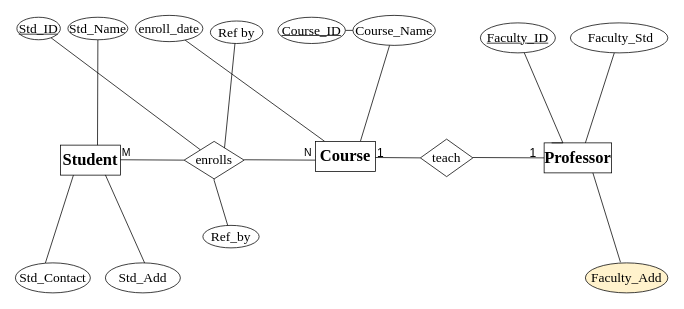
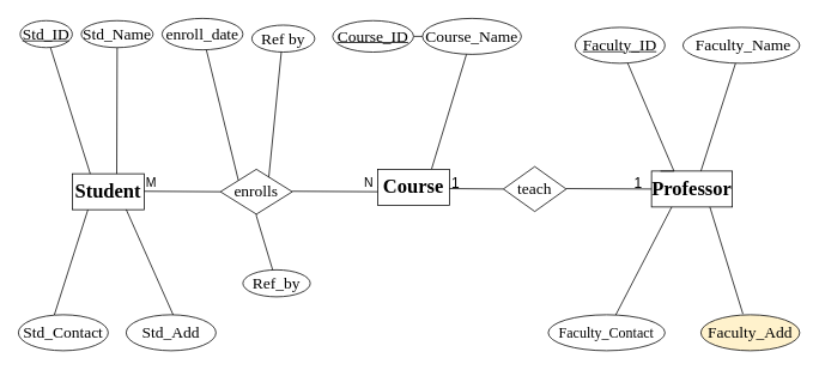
- <mxCell id="24" value="&lt;font face=&quot;Times New Roman&quot;&gt;&lt;span style=&quot;font-size: 18px;&quot;&gt;&amp;nbsp;Faculty_Std&lt;/span&gt;&lt;/font&gt;" style="ellipse;whiteSpace=wrap;html=1;align=center;" parent="1" vertex="1"><mxGeometry x="760" y="30" width="130" height="40" as="geometry" /></mxCell>
+ <mxCell id="24" value="&lt;font face=&quot;Times New Roman&quot;&gt;&lt;span style=&quot;font-size: 18px;&quot;&gt;&amp;nbsp;Faculty_Name&lt;/span&gt;&lt;/font&gt;" style="ellipse;whiteSpace=wrap;html=1;align=center;" parent="1" vertex="1"><mxGeometry x="760" y="30" width="130" height="40" as="geometry" /></mxCell>
- <mxCell id="6" value="" style="rounded=0;orthogonalLoop=1;jettySize=auto;html=1;endArrow=none;endFill=0;" parent="1" source="7" target="36" edge="1"><mxGeometry relative="1" as="geometry"><mxPoint x="205" y="160" as="targetPoint" /></mxGeometry></mxCell>
+ <mxCell id="6" value="" style="rounded=0;orthogonalLoop=1;jettySize=auto;html=1;entryX=0;entryY=0;entryDx=0;entryDy=0;endArrow=none;endFill=0;" parent="1" source="7" target="20" edge="1"><mxGeometry relative="1" as="geometry"><mxPoint x="205" y="160" as="targetPoint" /></mxGeometry></mxCell>
- <mxCell id="4" value="" style="rounded=0;orthogonalLoop=1;jettySize=auto;html=1;endArrow=none;endFill=0;" parent="1" source="5" target="20" edge="1"><mxGeometry relative="1" as="geometry"><mxPoint x="50" y="147.5" as="targetPoint" /></mxGeometry></mxCell>
+ <mxCell id="4" value="" style="rounded=0;orthogonalLoop=1;jettySize=auto;html=1;entryX=0.25;entryY=0;entryDx=0;entryDy=0;endArrow=none;endFill=0;" parent="1" source="5" target="2" edge="1"><mxGeometry relative="1" as="geometry"><mxPoint x="50" y="147.5" as="targetPoint" /></mxGeometry></mxCell>
+ <mxCell id="31" value="" style="rounded=0;orthogonalLoop=1;jettySize=auto;html=1;endArrow=none;endFill=0;entryX=0.25;entryY=1;entryDx=0;entryDy=0;" parent="1" source="32" target="3" edge="1"><mxGeometry relative="1" as="geometry" /></mxCell>
+ <mxCell id="32" value="&lt;font size=&quot;3&quot; face=&quot;Times New Roman&quot;&gt;Faculty_Contact&lt;/font&gt;" style="ellipse;whiteSpace=wrap;html=1;align=center;" parent="1" vertex="1"><mxGeometry x="610" y="350" width="130" height="40" as="geometry" /></mxCell>
